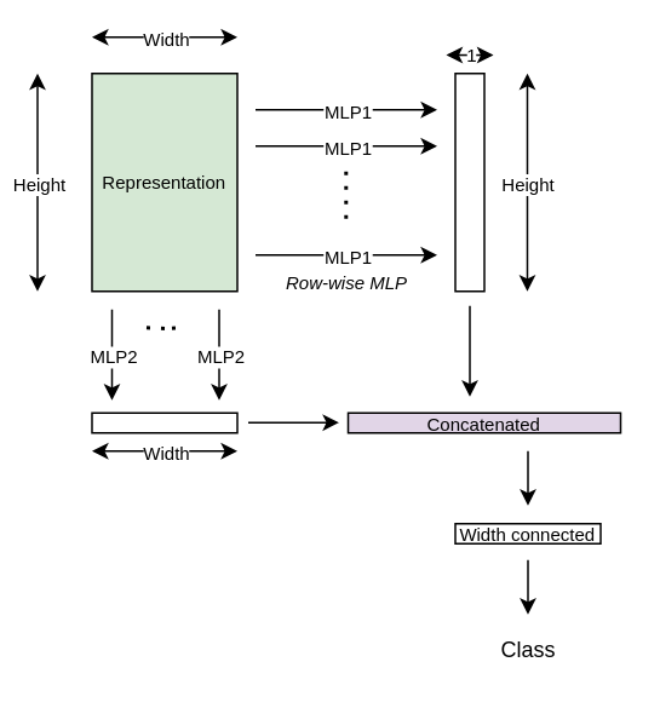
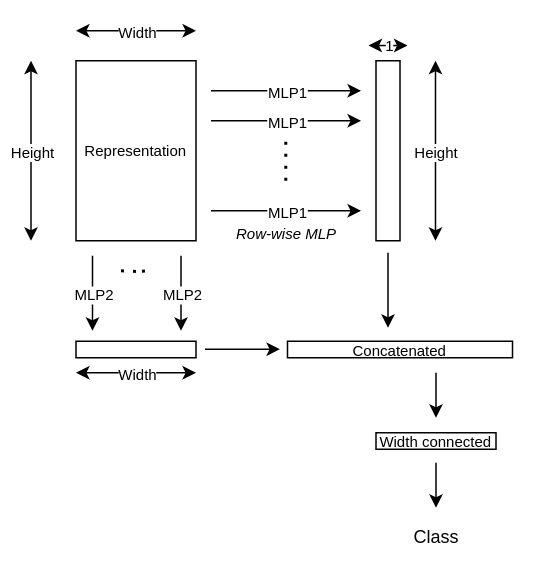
- <mxCell id="2" value="Representation" style="rounded=0;whiteSpace=wrap;html=1;fontSize=10;fillColor=#d5e8d4;" parent="1" vertex="1"><mxGeometry x="50" y="40" width="80" height="120" as="geometry" /></mxCell>
+ <mxCell id="2" value="Representation" style="rounded=0;whiteSpace=wrap;html=1;fontSize=10;" parent="1" vertex="1"><mxGeometry x="50" y="40" width="80" height="120" as="geometry" /></mxCell>
- <mxCell id="30" value="Concatenated" style="rounded=0;whiteSpace=wrap;html=1;fontSize=10;fillColor=#e1d5e7;" vertex="1" parent="1"><mxGeometry x="191" y="227" width="150" height="11" as="geometry" /></mxCell>
+ <mxCell id="30" value="Concatenated" style="rounded=0;whiteSpace=wrap;html=1;fontSize=10;" vertex="1" parent="1"><mxGeometry x="191" y="227" width="150" height="11" as="geometry" /></mxCell>
